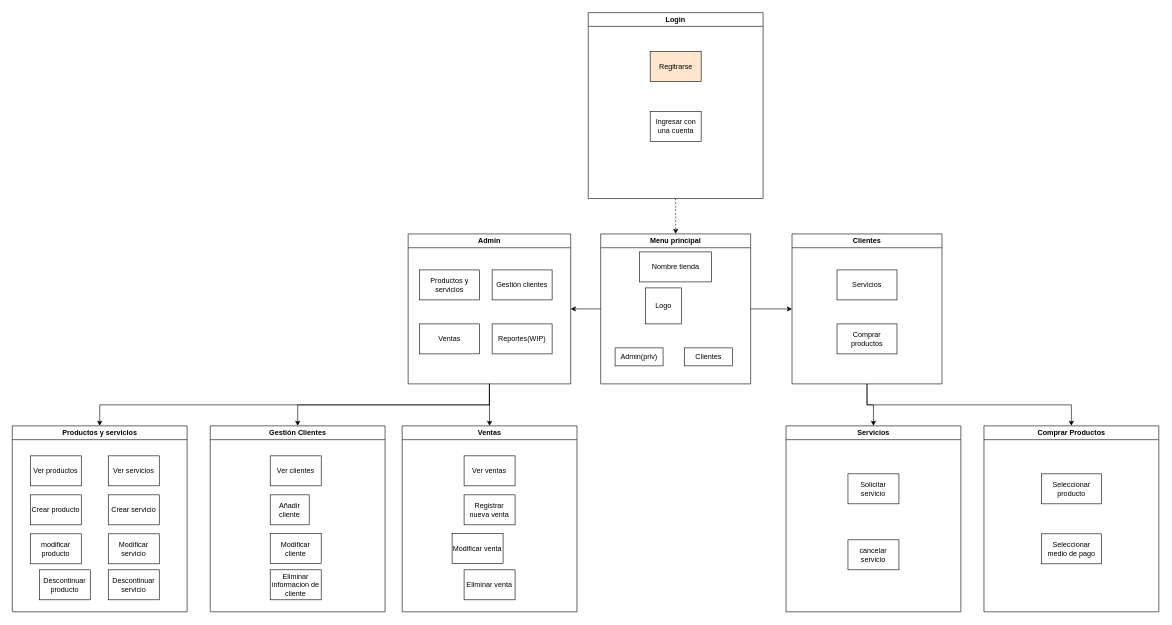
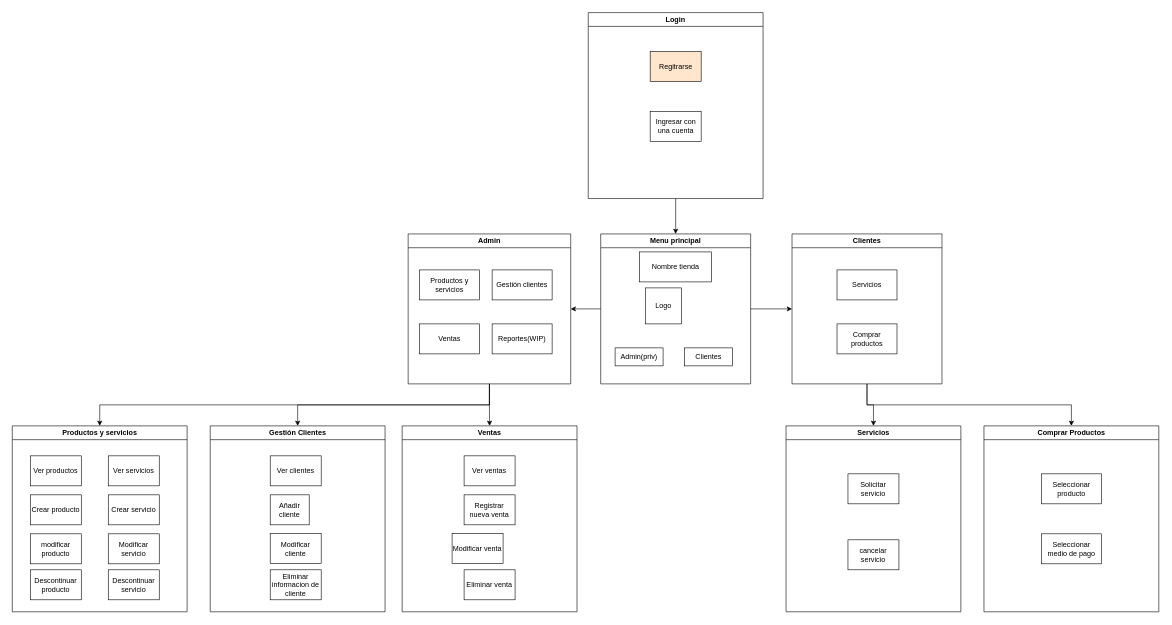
- <mxCell id="47" style="edgeStyle=orthogonalEdgeStyle;rounded=0;orthogonalLoop=1;jettySize=auto;html=1;exitX=0.5;exitY=1;exitDx=0;exitDy=0;entryX=0.5;entryY=0;entryDx=0;entryDy=0;dashed=1;" edge="1" parent="1" source="48" target="4"><mxGeometry relative="1" as="geometry" /></mxCell>
+ <mxCell id="47" style="edgeStyle=orthogonalEdgeStyle;rounded=0;orthogonalLoop=1;jettySize=auto;html=1;exitX=0.5;exitY=1;exitDx=0;exitDy=0;entryX=0.5;entryY=0;entryDx=0;entryDy=0;" edge="1" parent="1" source="48" target="4"><mxGeometry relative="1" as="geometry" /></mxCell>
- <mxCell id="28" value="Descontinuar producto" style="html=1;whiteSpace=wrap;" parent="22" vertex="1"><mxGeometry x="45" y="240" width="85" height="50" as="geometry" /></mxCell>
+ <mxCell id="28" value="Descontinuar producto" style="html=1;whiteSpace=wrap;" parent="22" vertex="1"><mxGeometry x="30" y="240" width="85" height="50" as="geometry" /></mxCell>
